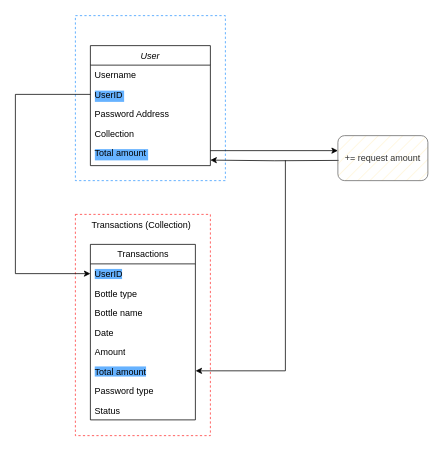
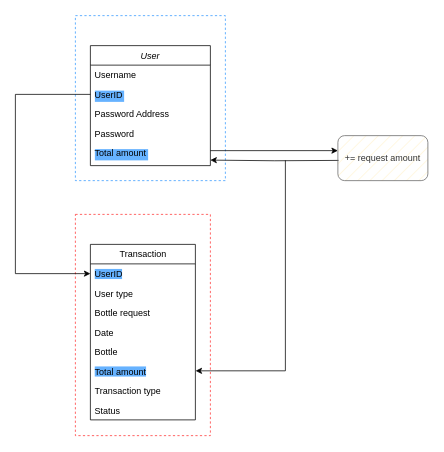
- <mxCell id="8" value="Collection" style="text;align=left;verticalAlign=top;spacingLeft=4;spacingRight=4;overflow=hidden;rotatable=0;points=[[0,0.5],[1,0.5]];portConstraint=eastwest;" parent="4" vertex="1"><mxGeometry y="104" width="160" height="26" as="geometry" /></mxCell>
+ <mxCell id="8" value="Password" style="text;align=left;verticalAlign=top;spacingLeft=4;spacingRight=4;overflow=hidden;rotatable=0;points=[[0,0.5],[1,0.5]];portConstraint=eastwest;" parent="4" vertex="1"><mxGeometry y="104" width="160" height="26" as="geometry" /></mxCell>
- <mxCell id="19" value="Transactions (Collection)" style="text;html=1;align=left;verticalAlign=middle;resizable=0;points=[];autosize=1;strokeColor=none;fillColor=none;" parent="1" vertex="1"><mxGeometry x="120" y="285" width="160" height="30" as="geometry" /></mxCell>
- <mxCell id="10" value="Transactions" style="swimlane;fontStyle=0;childLayout=stackLayout;horizontal=1;startSize=26;fillColor=none;horizontalStack=0;resizeParent=1;resizeParentMax=0;resizeLast=0;collapsible=1;marginBottom=0;html=1;" parent="1" vertex="1"><mxGeometry x="120" y="325" width="140" height="234" as="geometry" /></mxCell>
+ <mxCell id="10" value="Transaction" style="swimlane;fontStyle=0;childLayout=stackLayout;horizontal=1;startSize=26;fillColor=none;horizontalStack=0;resizeParent=1;resizeParentMax=0;resizeLast=0;collapsible=1;marginBottom=0;html=1;" parent="1" vertex="1"><mxGeometry x="120" y="325" width="140" height="234" as="geometry" /></mxCell>
- <mxCell id="12" value="Bottle type" style="text;strokeColor=none;fillColor=none;align=left;verticalAlign=top;spacingLeft=4;spacingRight=4;overflow=hidden;rotatable=0;points=[[0,0.5],[1,0.5]];portConstraint=eastwest;whiteSpace=wrap;html=1;" parent="10" vertex="1"><mxGeometry y="52" width="140" height="26" as="geometry" /></mxCell>
+ <mxCell id="12" value="User type" style="text;strokeColor=none;fillColor=none;align=left;verticalAlign=top;spacingLeft=4;spacingRight=4;overflow=hidden;rotatable=0;points=[[0,0.5],[1,0.5]];portConstraint=eastwest;whiteSpace=wrap;html=1;" parent="10" vertex="1"><mxGeometry y="52" width="140" height="26" as="geometry" /></mxCell>
- <mxCell id="13" value="Bottle name" style="text;strokeColor=none;fillColor=none;align=left;verticalAlign=top;spacingLeft=4;spacingRight=4;overflow=hidden;rotatable=0;points=[[0,0.5],[1,0.5]];portConstraint=eastwest;whiteSpace=wrap;html=1;" parent="10" vertex="1"><mxGeometry y="78" width="140" height="26" as="geometry" /></mxCell>
+ <mxCell id="13" value="Bottle request" style="text;strokeColor=none;fillColor=none;align=left;verticalAlign=top;spacingLeft=4;spacingRight=4;overflow=hidden;rotatable=0;points=[[0,0.5],[1,0.5]];portConstraint=eastwest;whiteSpace=wrap;html=1;" parent="10" vertex="1"><mxGeometry y="78" width="140" height="26" as="geometry" /></mxCell>
- <mxCell id="15" value="Amount" style="text;strokeColor=none;fillColor=none;align=left;verticalAlign=top;spacingLeft=4;spacingRight=4;overflow=hidden;rotatable=0;points=[[0,0.5],[1,0.5]];portConstraint=eastwest;whiteSpace=wrap;html=1;" parent="10" vertex="1"><mxGeometry y="130" width="140" height="26" as="geometry" /></mxCell>
+ <mxCell id="15" value="Bottle" style="text;strokeColor=none;fillColor=none;align=left;verticalAlign=top;spacingLeft=4;spacingRight=4;overflow=hidden;rotatable=0;points=[[0,0.5],[1,0.5]];portConstraint=eastwest;whiteSpace=wrap;html=1;" parent="10" vertex="1"><mxGeometry y="130" width="140" height="26" as="geometry" /></mxCell>
- <mxCell id="17" value="Password type" style="text;strokeColor=none;fillColor=none;align=left;verticalAlign=top;spacingLeft=4;spacingRight=4;overflow=hidden;rotatable=0;points=[[0,0.5],[1,0.5]];portConstraint=eastwest;whiteSpace=wrap;html=1;" vertex="1" parent="10"><mxGeometry y="182" width="140" height="26" as="geometry" /></mxCell>
+ <mxCell id="17" value="Transaction type" style="text;strokeColor=none;fillColor=none;align=left;verticalAlign=top;spacingLeft=4;spacingRight=4;overflow=hidden;rotatable=0;points=[[0,0.5],[1,0.5]];portConstraint=eastwest;whiteSpace=wrap;html=1;" vertex="1" parent="10"><mxGeometry y="182" width="140" height="26" as="geometry" /></mxCell>
